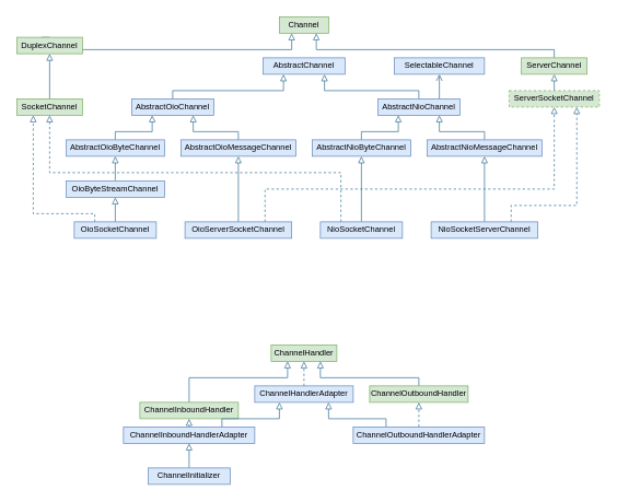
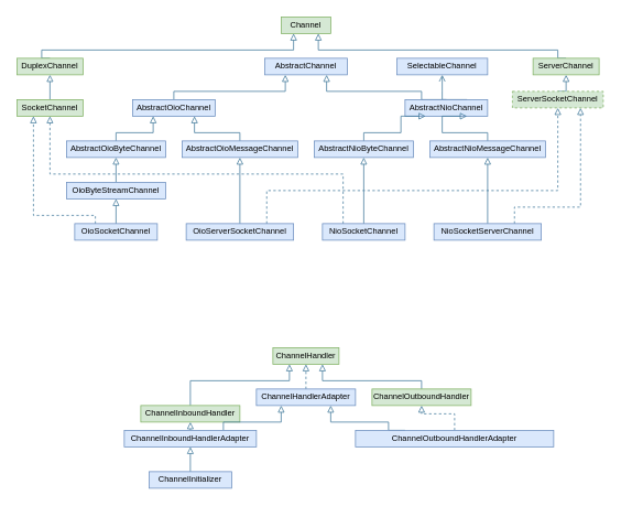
- <mxCell id="37" value="&lt;p style=&quot;margin: 4px 0px 0px; font-size: 10px;&quot;&gt;&lt;span style=&quot;font-size: 10px;&quot;&gt;DuplexChannel&lt;/span&gt;&lt;/p&gt;" style="verticalAlign=middle;align=center;overflow=fill;fontSize=10;fontFamily=Helvetica;html=1;fillColor=#d5e8d4;strokeColor=#82b366;fontStyle=0" vertex="1" parent="1"><mxGeometry x="20" y="45" width="80" height="20" as="geometry" /></mxCell>
+ <mxCell id="37" value="&lt;p style=&quot;margin: 4px 0px 0px; font-size: 10px;&quot;&gt;&lt;span style=&quot;font-size: 10px;&quot;&gt;DuplexChannel&lt;/span&gt;&lt;/p&gt;" style="verticalAlign=middle;align=center;overflow=fill;fontSize=10;fontFamily=Helvetica;html=1;fillColor=#d5e8d4;strokeColor=#82b366;fontStyle=0" vertex="1" parent="1"><mxGeometry x="20" y="70" width="80" height="20" as="geometry" /></mxCell>
- <mxCell id="33" value="&lt;p style=&quot;margin: 4px 0px 0px; font-size: 10px;&quot;&gt;&lt;span style=&quot;font-size: 10px;&quot;&gt;ServerChannel&lt;/span&gt;&lt;/p&gt;" style="verticalAlign=middle;align=center;overflow=fill;fontSize=10;fontFamily=Helvetica;html=1;fillColor=#d5e8d4;strokeColor=#82b366;fontStyle=0" vertex="1" parent="1"><mxGeometry x="635" y="70" width="80" height="20" as="geometry" /></mxCell>
+ <mxCell id="33" value="&lt;p style=&quot;margin: 4px 0px 0px; font-size: 10px;&quot;&gt;&lt;span style=&quot;font-size: 10px;&quot;&gt;ServerChannel&lt;/span&gt;&lt;/p&gt;" style="verticalAlign=middle;align=center;overflow=fill;fontSize=10;fontFamily=Helvetica;html=1;fillColor=#d5e8d4;strokeColor=#82b366;fontStyle=0" vertex="1" parent="1"><mxGeometry x="645" y="70" width="80" height="20" as="geometry" /></mxCell>
- <mxCell id="6" value="&lt;p style=&quot;margin: 4px 0px 0px; font-size: 10px;&quot;&gt;&lt;span style=&quot;font-size: 10px;&quot;&gt;AbstractNioChannel&lt;/span&gt;&lt;/p&gt;" style="verticalAlign=middle;align=center;overflow=fill;fontSize=10;fontFamily=Helvetica;html=1;fillColor=#dae8fc;strokeColor=#6c8ebf;fontStyle=0" vertex="1" parent="1"><mxGeometry x="460" y="120" width="100" height="20" as="geometry" /></mxCell>
+ <mxCell id="6" value="&lt;p style=&quot;margin: 4px 0px 0px; font-size: 10px;&quot;&gt;&lt;span style=&quot;font-size: 10px;&quot;&gt;AbstractNioChannel&lt;/span&gt;&lt;/p&gt;" style="verticalAlign=middle;align=center;overflow=fill;fontSize=10;fontFamily=Helvetica;html=1;fillColor=#dae8fc;strokeColor=#6c8ebf;fontStyle=0" vertex="1" parent="1"><mxGeometry x="490" y="120" width="100" height="20" as="geometry" /></mxCell>
- <mxCell id="52" value="&lt;p style=&quot;margin: 4px 0px 0px; font-size: 10px;&quot;&gt;ChannelOutboundHandlerAdapter&lt;br&gt;&lt;/p&gt;" style="verticalAlign=middle;align=center;overflow=fill;fontSize=10;fontFamily=Helvetica;html=1;fillColor=#dae8fc;strokeColor=#6c8ebf;fontStyle=0" vertex="1" parent="1"><mxGeometry x="430" y="520" width="160" height="20" as="geometry" /></mxCell>
+ <mxCell id="52" value="&lt;p style=&quot;margin: 4px 0px 0px; font-size: 10px;&quot;&gt;ChannelOutboundHandlerAdapter&lt;br&gt;&lt;/p&gt;" style="verticalAlign=middle;align=center;overflow=fill;fontSize=10;fontFamily=Helvetica;html=1;fillColor=#dae8fc;strokeColor=#6c8ebf;fontStyle=0" vertex="1" parent="1"><mxGeometry x="430" y="520" width="240" height="20" as="geometry" /></mxCell>
